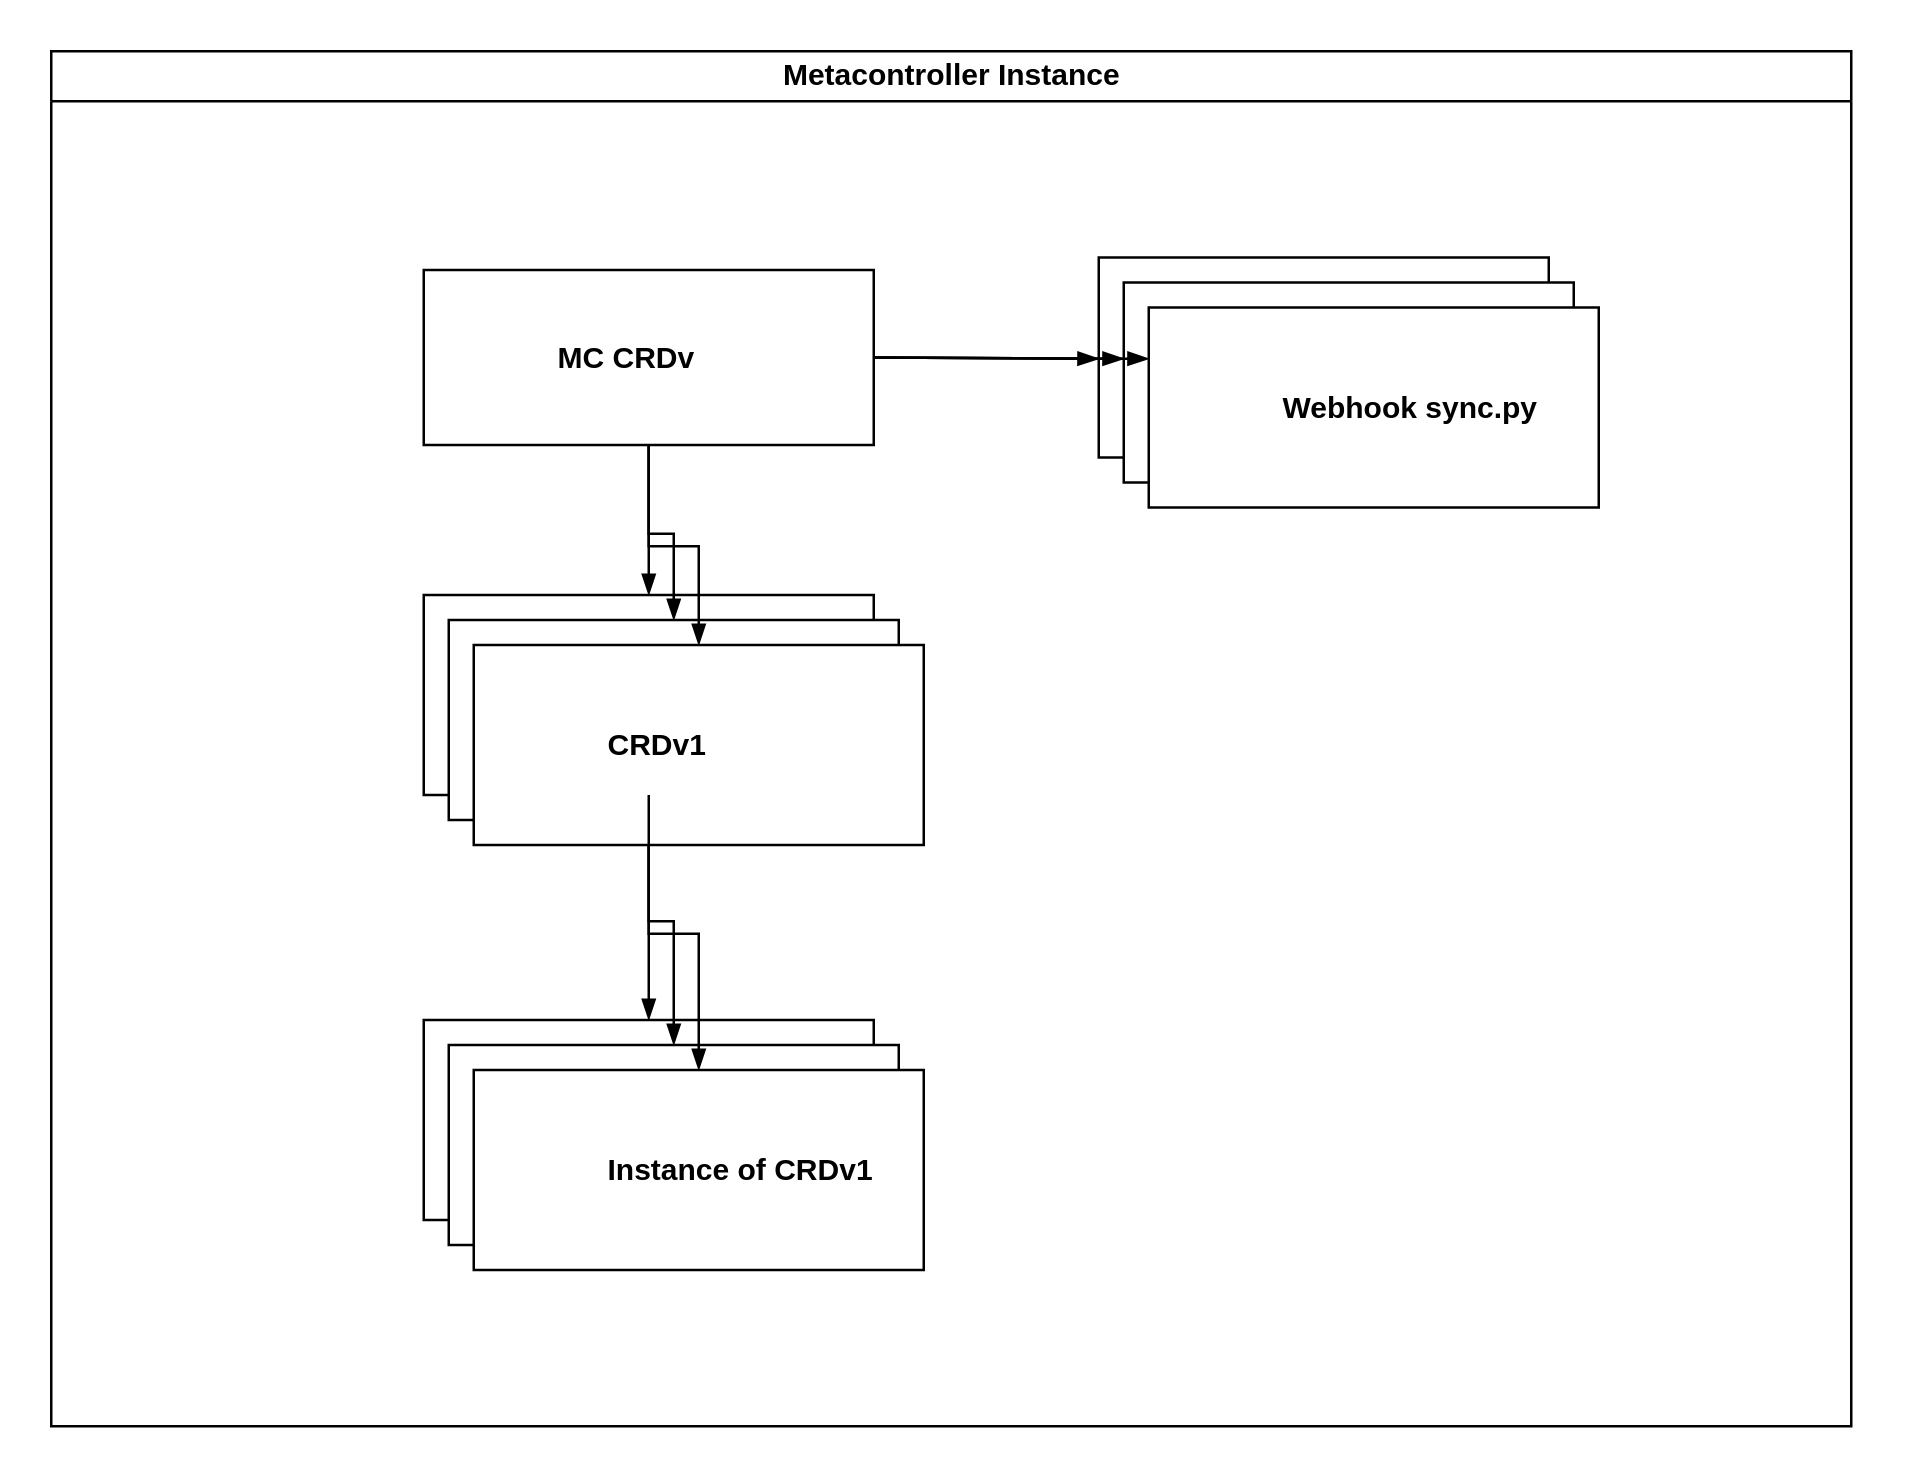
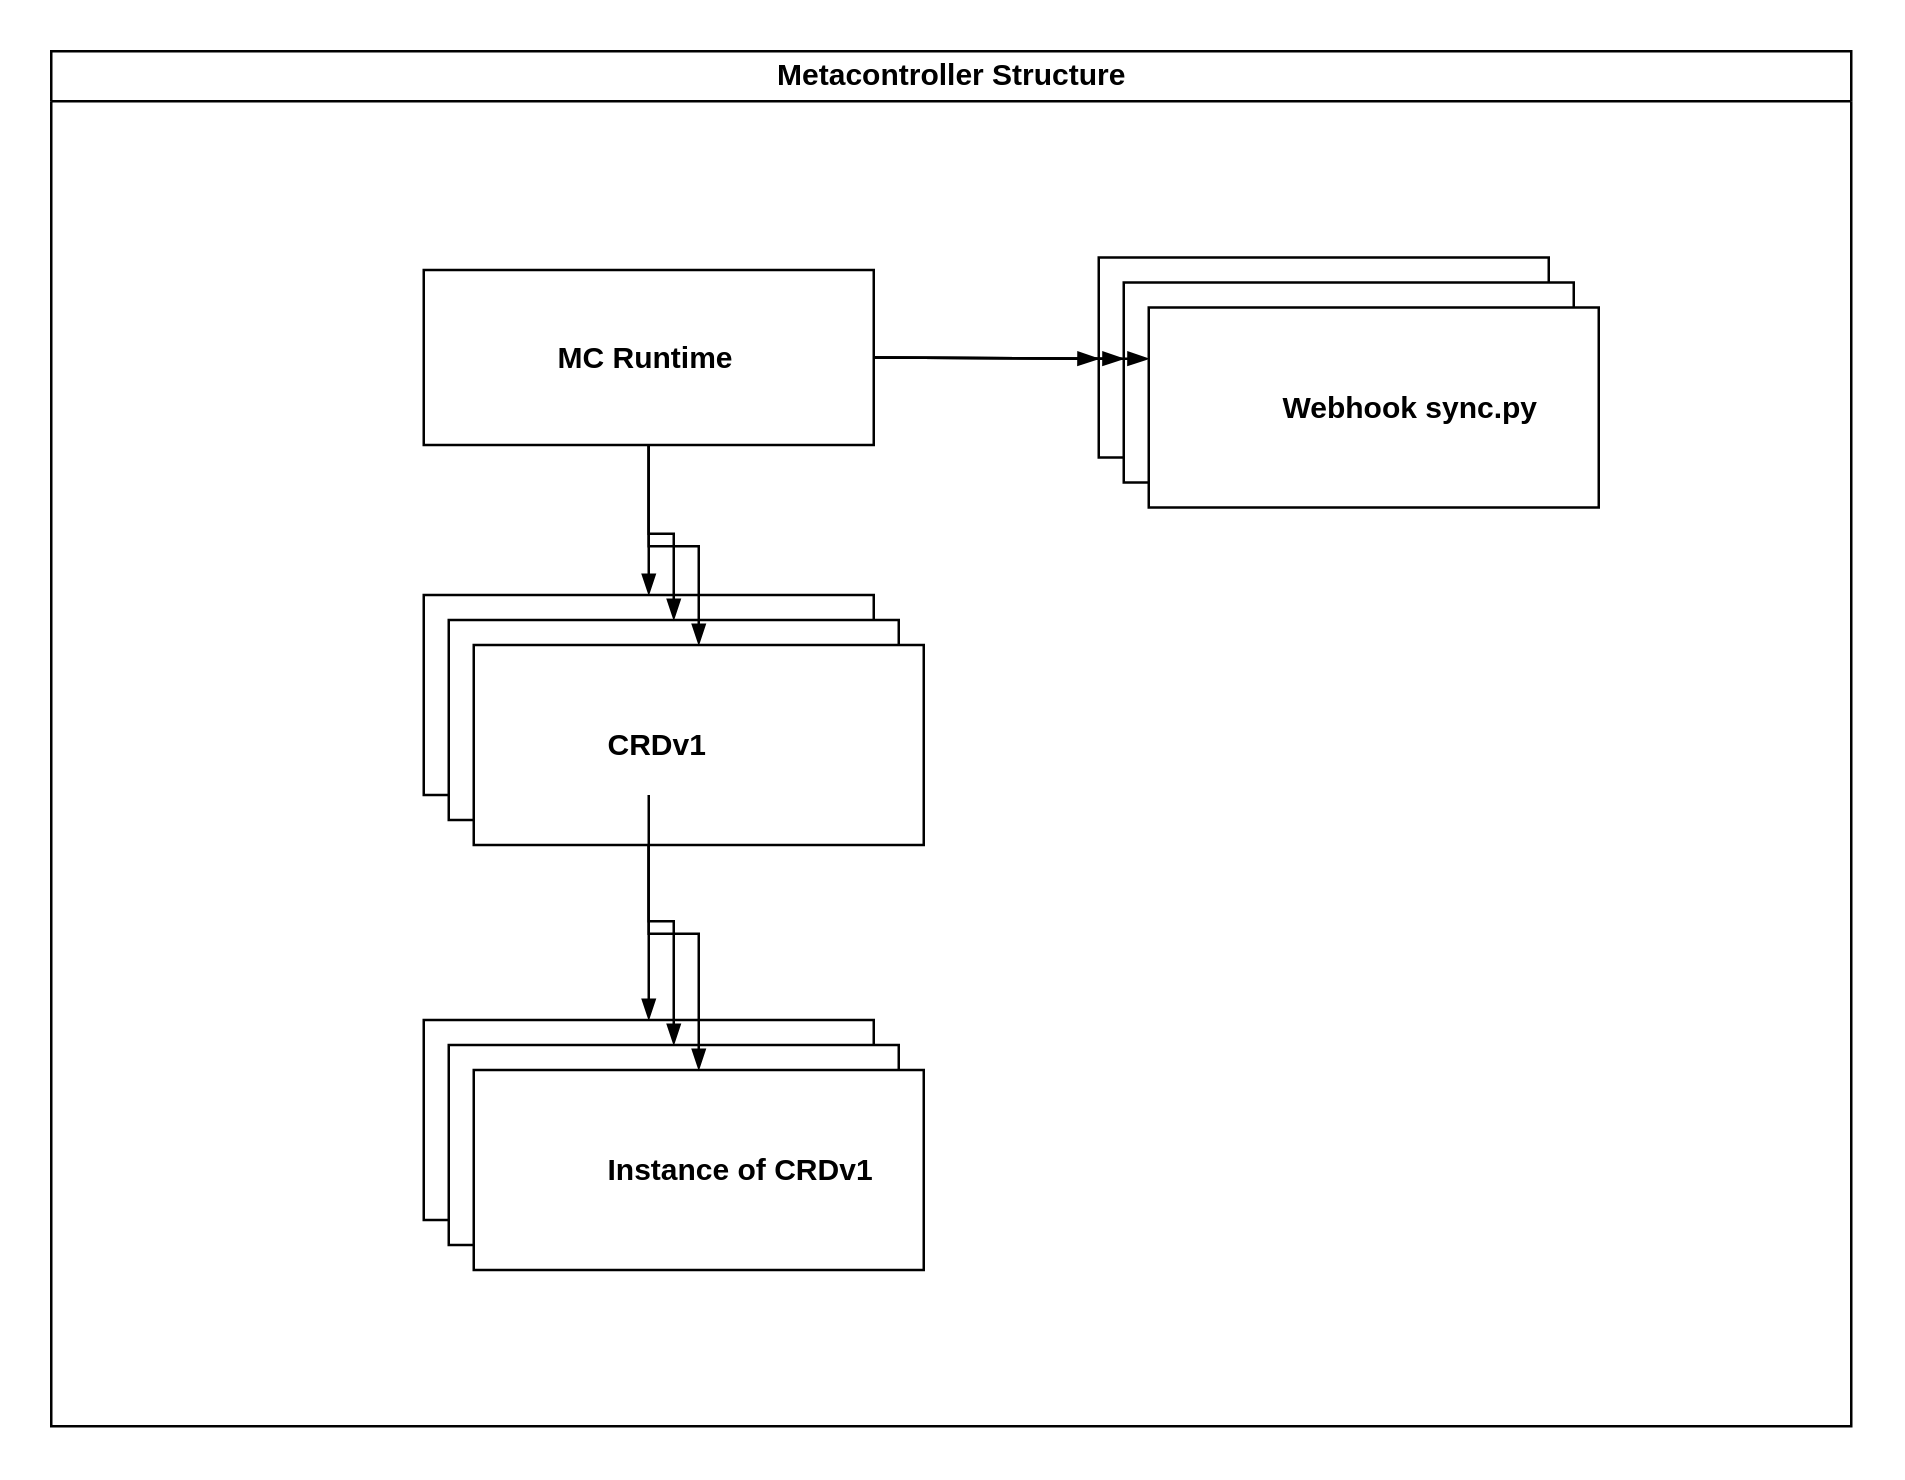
- <mxCell id="2" value="Metacontroller Instance" style="swimlane;html=1;startSize=20;horizontal=1;containerType=tree;glass=0;" parent="1" vertex="1"><mxGeometry x="20" y="20" width="720" height="550" as="geometry" /></mxCell>
+ <mxCell id="2" value="Metacontroller Structure" style="swimlane;html=1;startSize=20;horizontal=1;containerType=tree;glass=0;" parent="1" vertex="1"><mxGeometry x="20" y="20" width="720" height="550" as="geometry" /></mxCell>
- <mxCell id="3" value="MC CRDv" style="label;image=https://cdn3.iconfinder.com/data/icons/user-avatars-1/512/users-3-128.png;whiteSpace=wrap;html=1;rounded=0;glass=0;treeMoving=1;treeFolding=1;" parent="2" vertex="1"><mxGeometry x="149" y="87.5" width="180" height="70" as="geometry" /></mxCell>
+ <mxCell id="3" value="MC Runtime" style="label;image=https://cdn3.iconfinder.com/data/icons/user-avatars-1/512/users-3-128.png;whiteSpace=wrap;html=1;rounded=0;glass=0;treeMoving=1;treeFolding=1;" parent="2" vertex="1"><mxGeometry x="149" y="87.5" width="180" height="70" as="geometry" /></mxCell>
